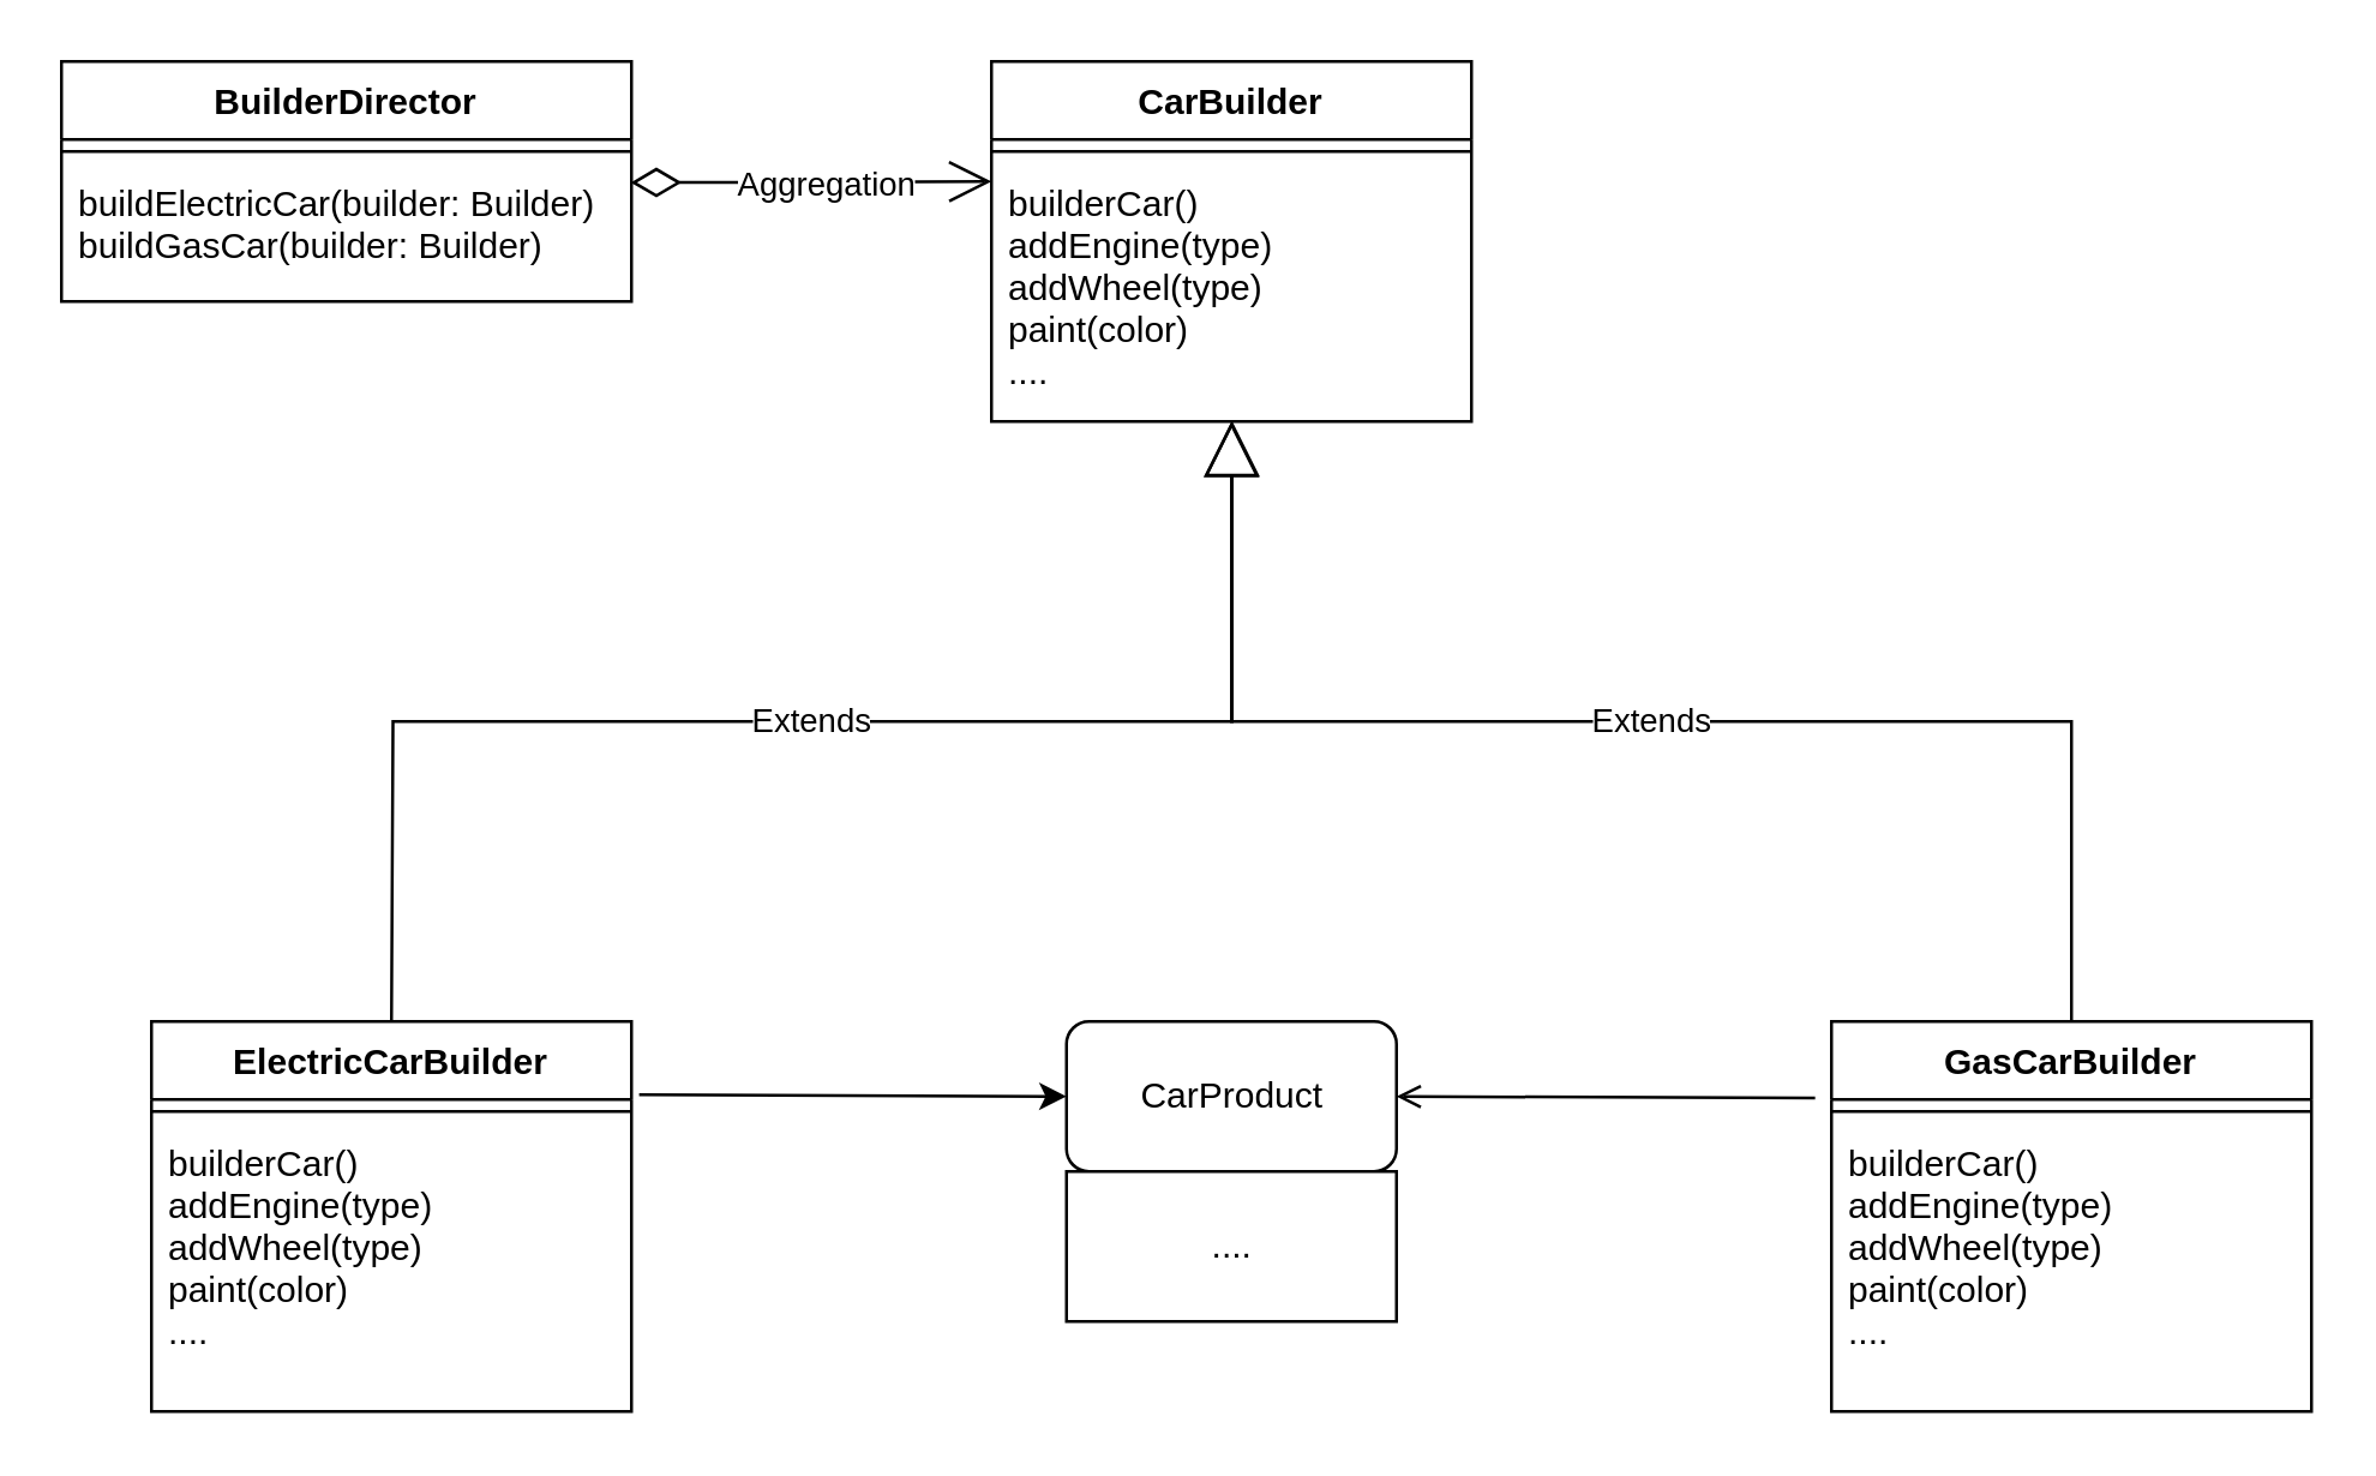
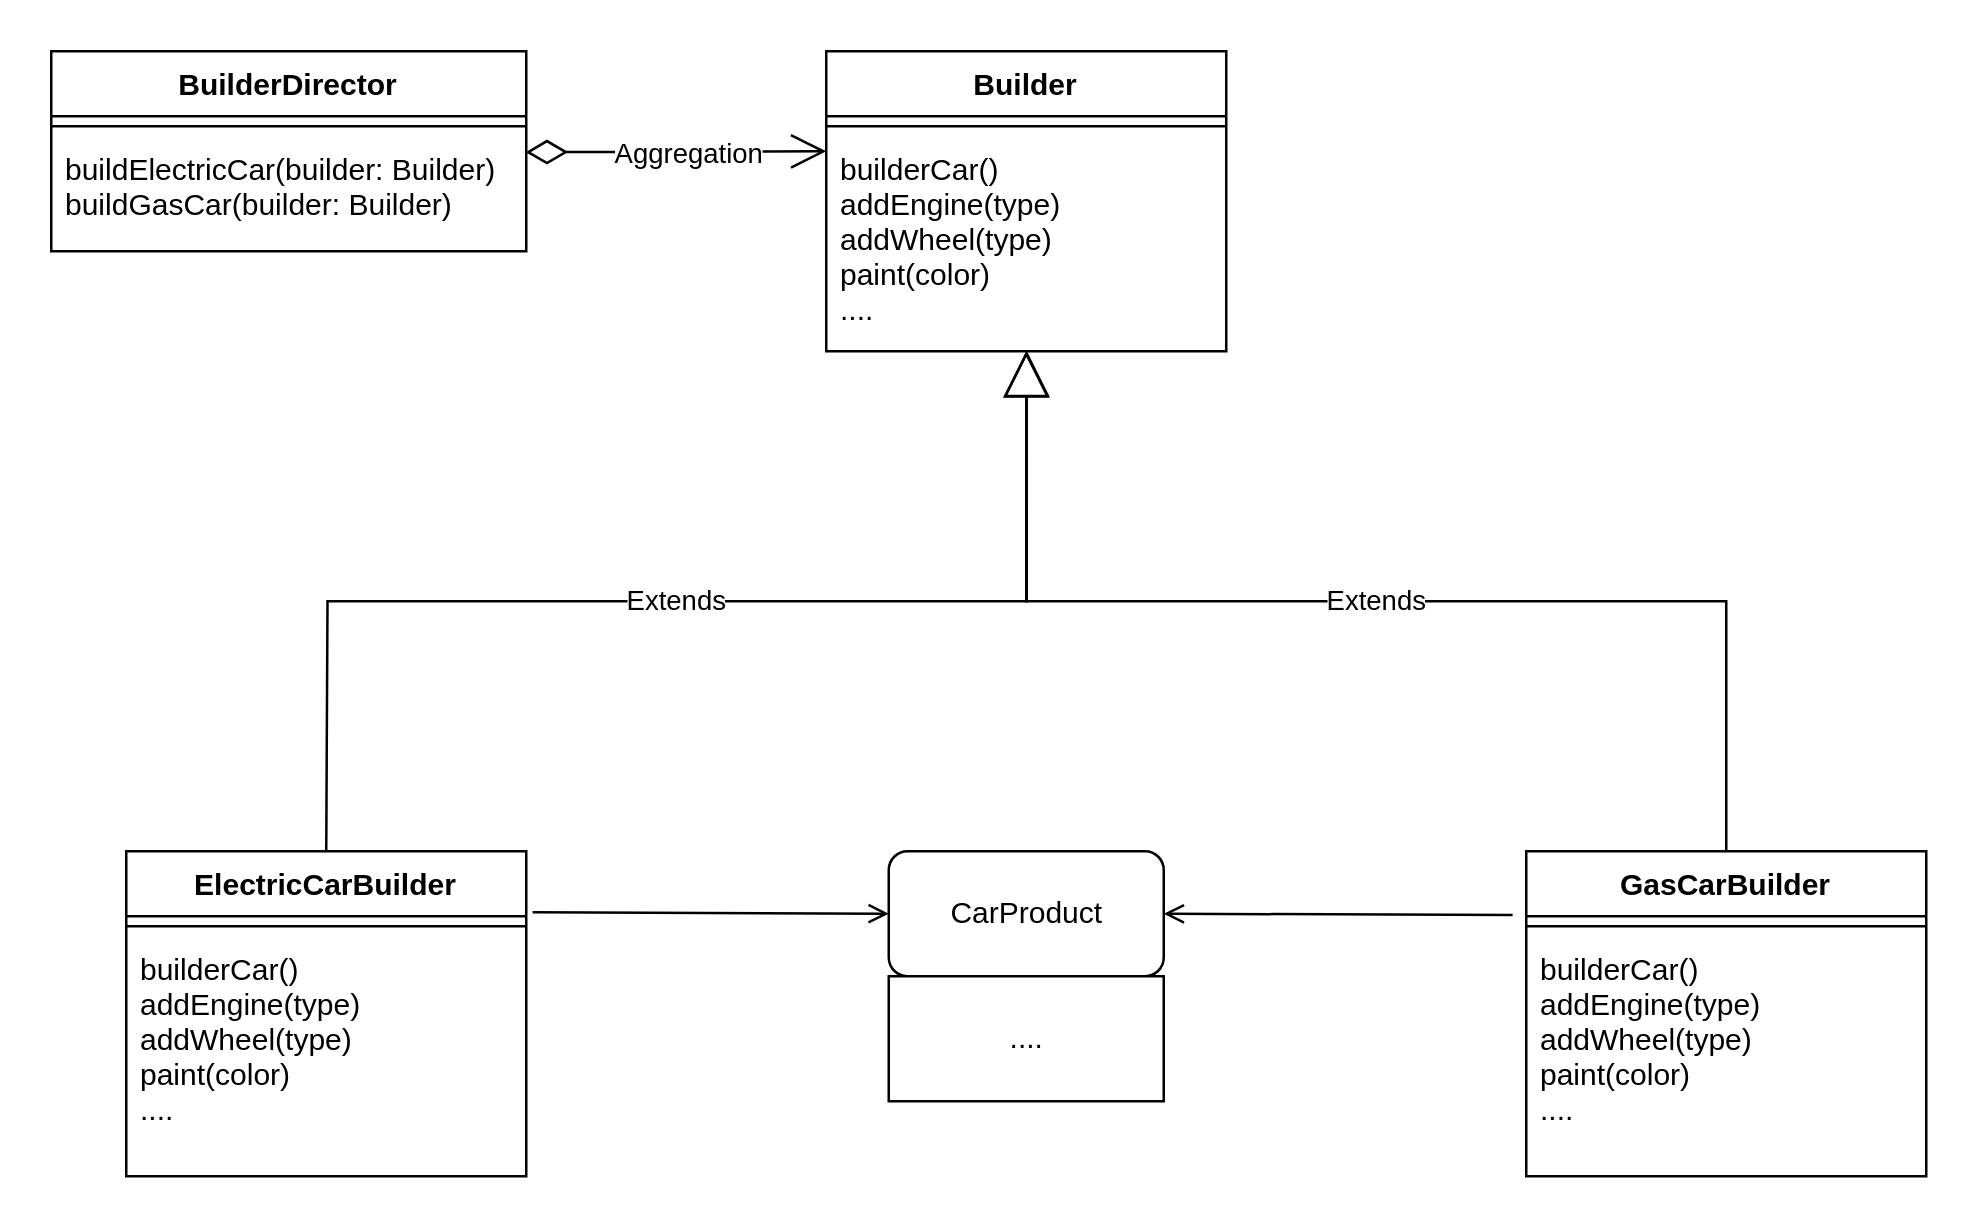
- <mxCell id="5" value="CarBuilder" style="swimlane;fontStyle=1;align=center;verticalAlign=top;childLayout=stackLayout;horizontal=1;startSize=26;horizontalStack=0;resizeParent=1;resizeParentMax=0;resizeLast=0;collapsible=1;marginBottom=0;" parent="1" vertex="1"><mxGeometry x="330" y="20" width="160" height="120" as="geometry" /></mxCell>
+ <mxCell id="5" value="Builder" style="swimlane;fontStyle=1;align=center;verticalAlign=top;childLayout=stackLayout;horizontal=1;startSize=26;horizontalStack=0;resizeParent=1;resizeParentMax=0;resizeLast=0;collapsible=1;marginBottom=0;" parent="1" vertex="1"><mxGeometry x="330" y="20" width="160" height="120" as="geometry" /></mxCell>
- <mxCell id="21" style="rounded=0;orthogonalLoop=1;jettySize=auto;html=1;exitX=1.016;exitY=0.188;exitDx=0;exitDy=0;exitPerimeter=0;entryX=0;entryY=0.5;entryDx=0;entryDy=0;" parent="1" source="17" target="12" edge="1"><mxGeometry relative="1" as="geometry"><mxPoint x="380" y="360" as="targetPoint" /><mxPoint x="290" y="370" as="sourcePoint" /></mxGeometry></mxCell>
+ <mxCell id="21" style="rounded=0;orthogonalLoop=1;jettySize=auto;html=1;exitX=1.016;exitY=0.188;exitDx=0;exitDy=0;exitPerimeter=0;entryX=0;entryY=0.5;entryDx=0;entryDy=0;endArrow=open;" parent="1" source="17" target="12" edge="1"><mxGeometry relative="1" as="geometry"><mxPoint x="380" y="360" as="targetPoint" /><mxPoint x="290" y="370" as="sourcePoint" /></mxGeometry></mxCell>
